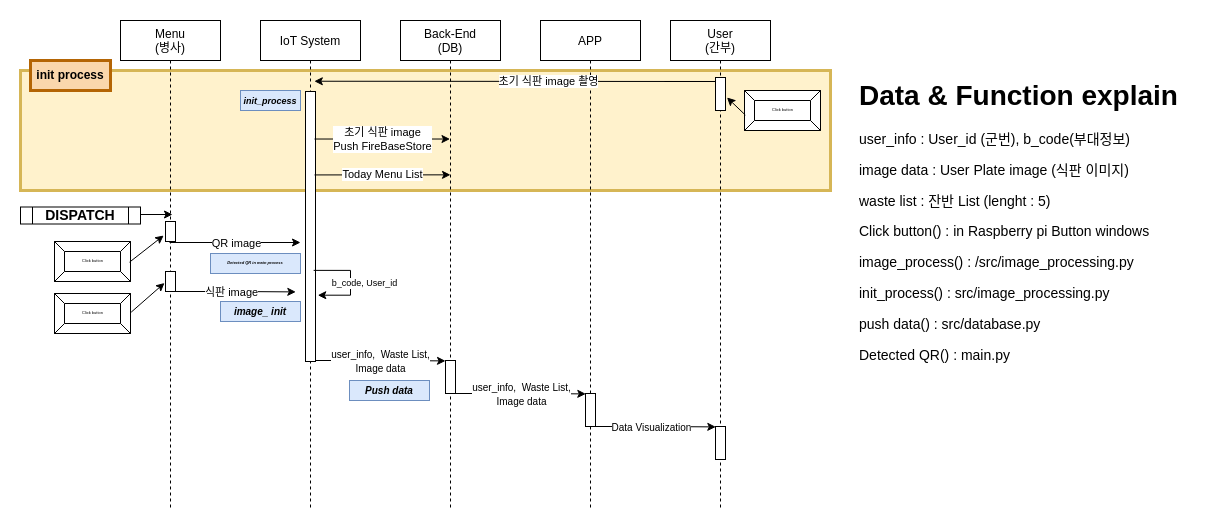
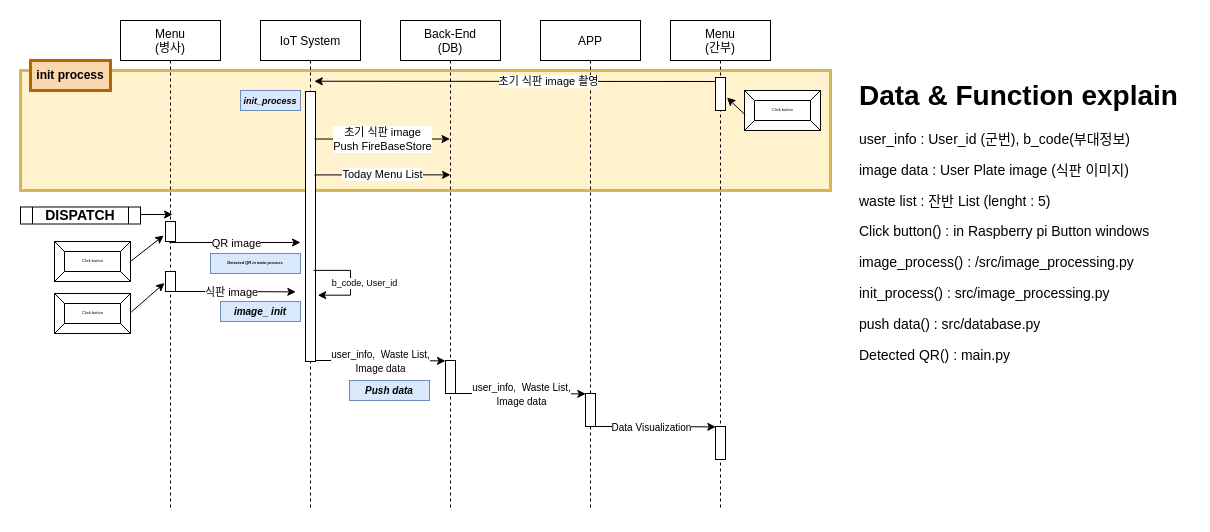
- <mxCell id="23" value="User&#10;(간부)" style="shape=umlLifeline;perimeter=lifelinePerimeter;container=1;collapsible=0;recursiveResize=0;rounded=0;shadow=0;strokeWidth=1;" parent="1" vertex="1"><mxGeometry x="670" y="20" width="100" height="490" as="geometry" /></mxCell>
+ <mxCell id="23" value="Menu&#10;(간부)" style="shape=umlLifeline;perimeter=lifelinePerimeter;container=1;collapsible=0;recursiveResize=0;rounded=0;shadow=0;strokeWidth=1;" parent="1" vertex="1"><mxGeometry x="670" y="20" width="100" height="490" as="geometry" /></mxCell>
